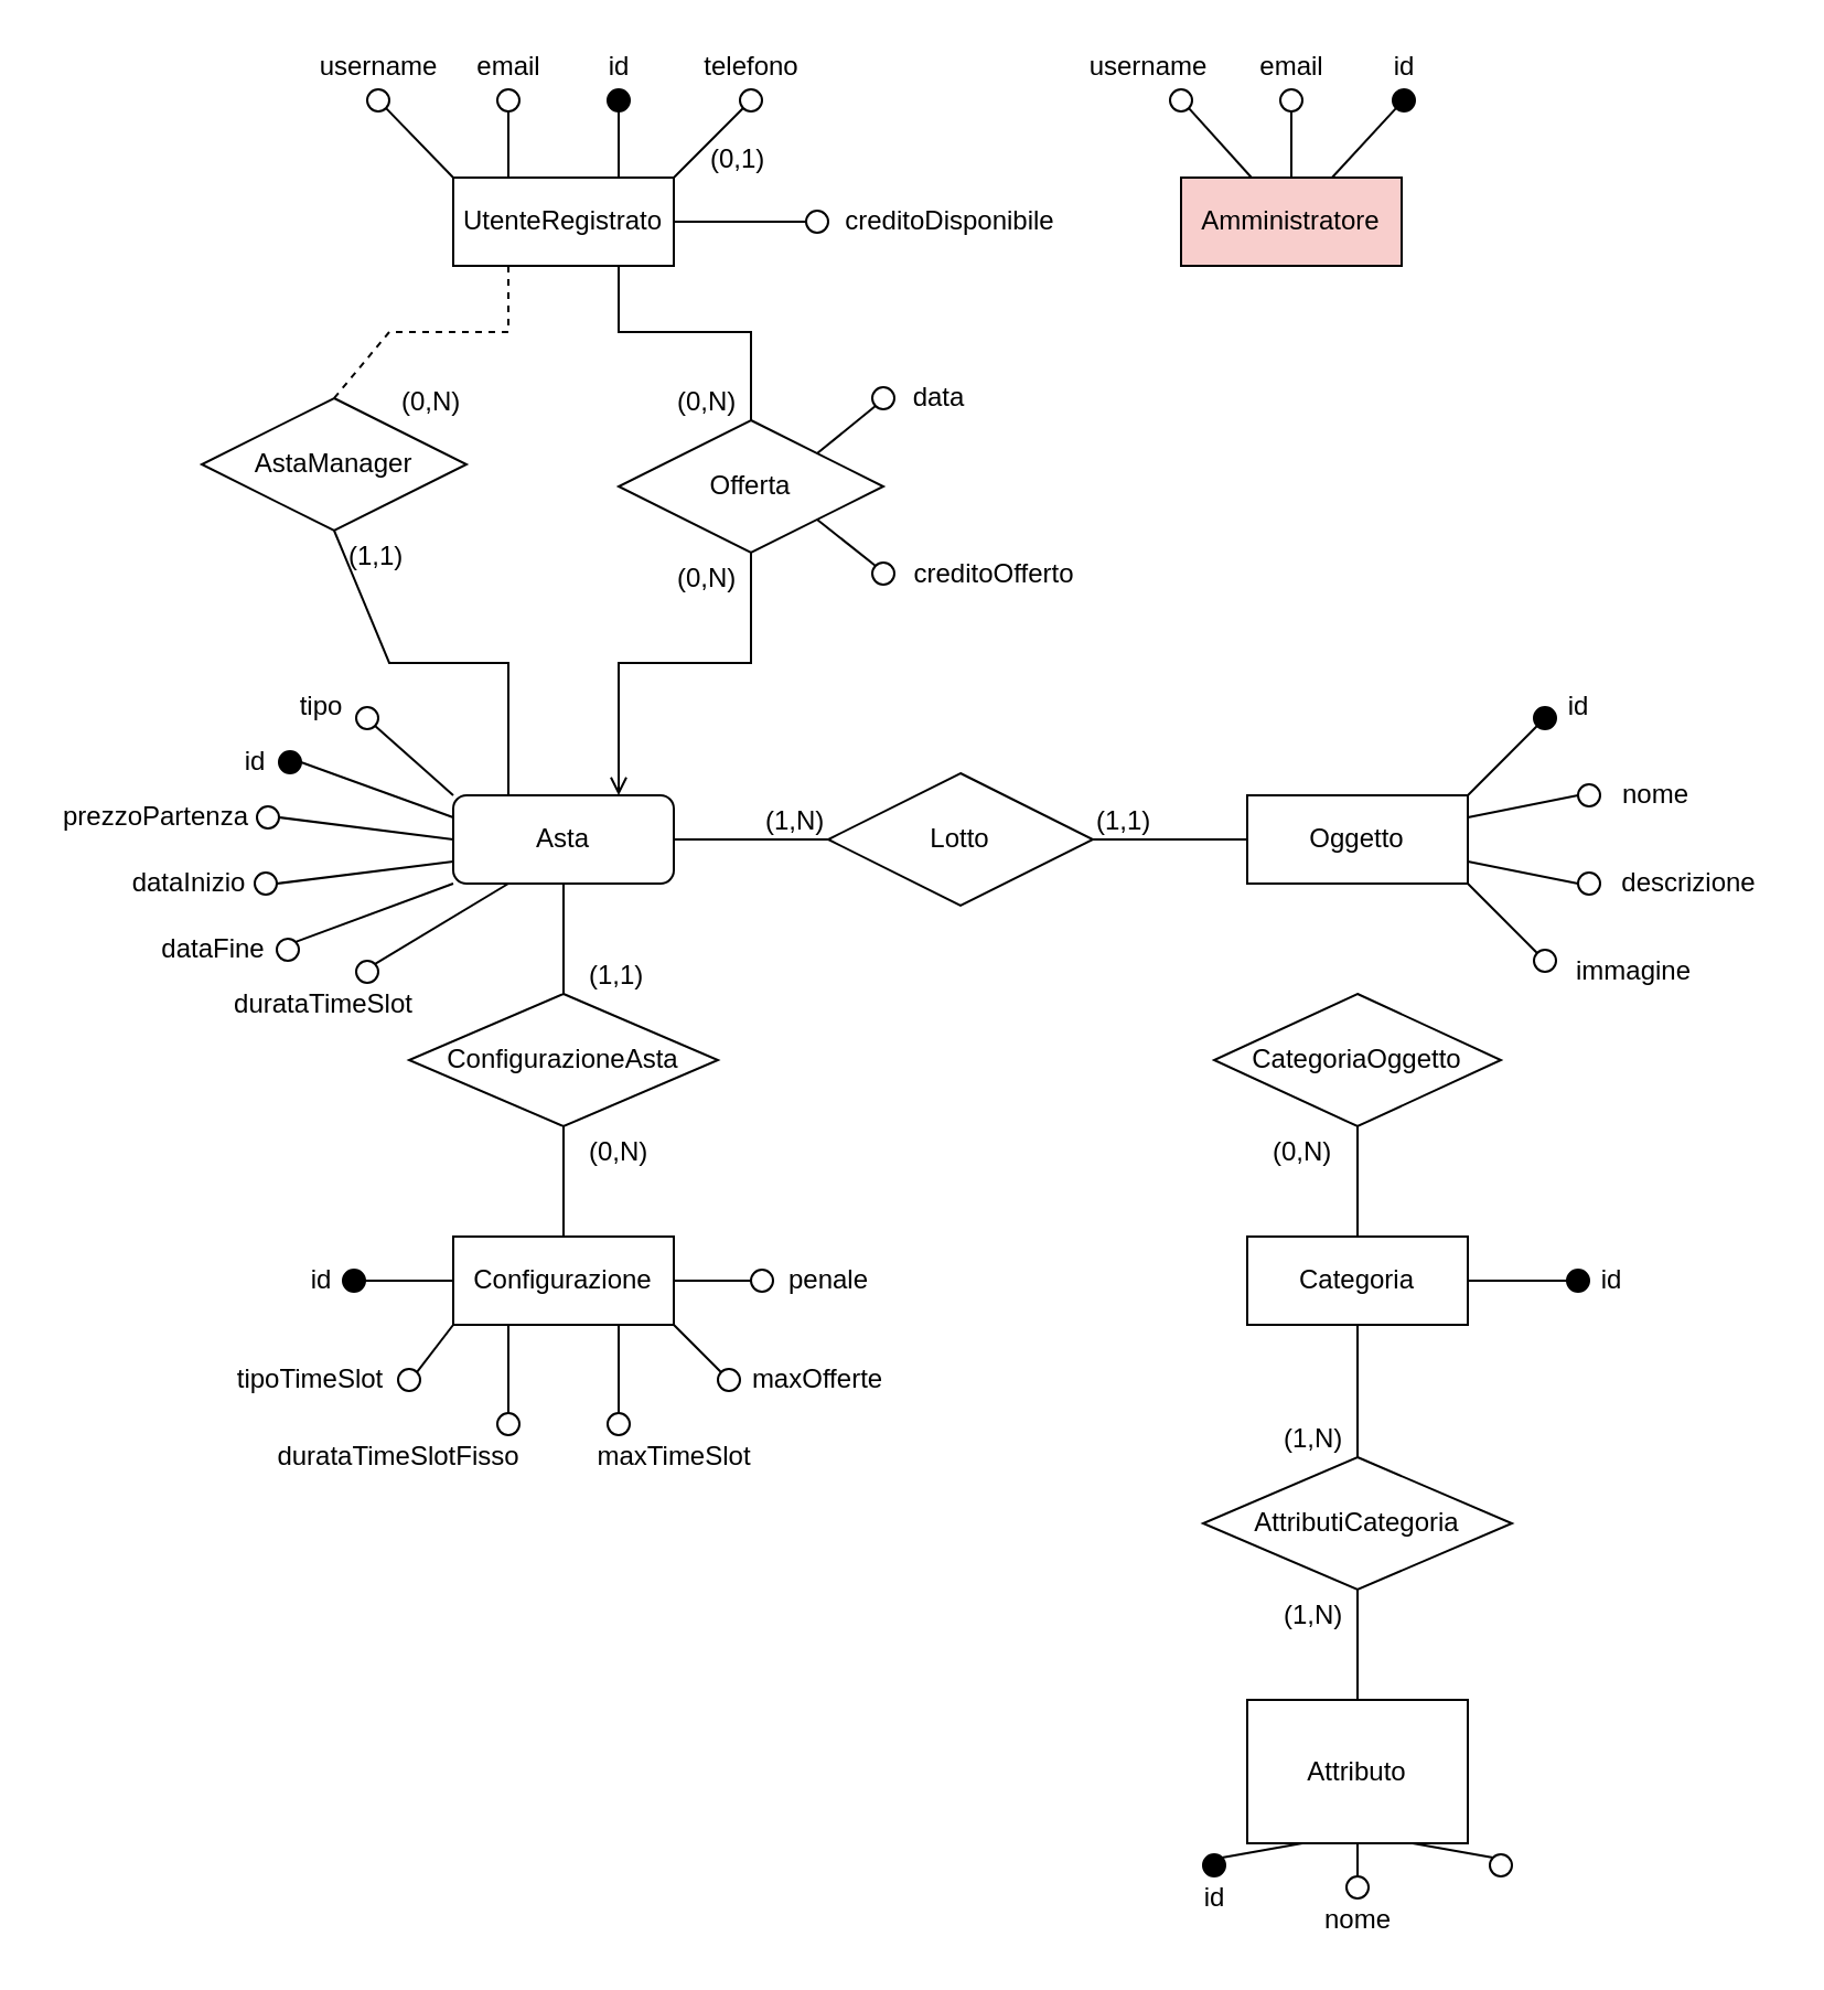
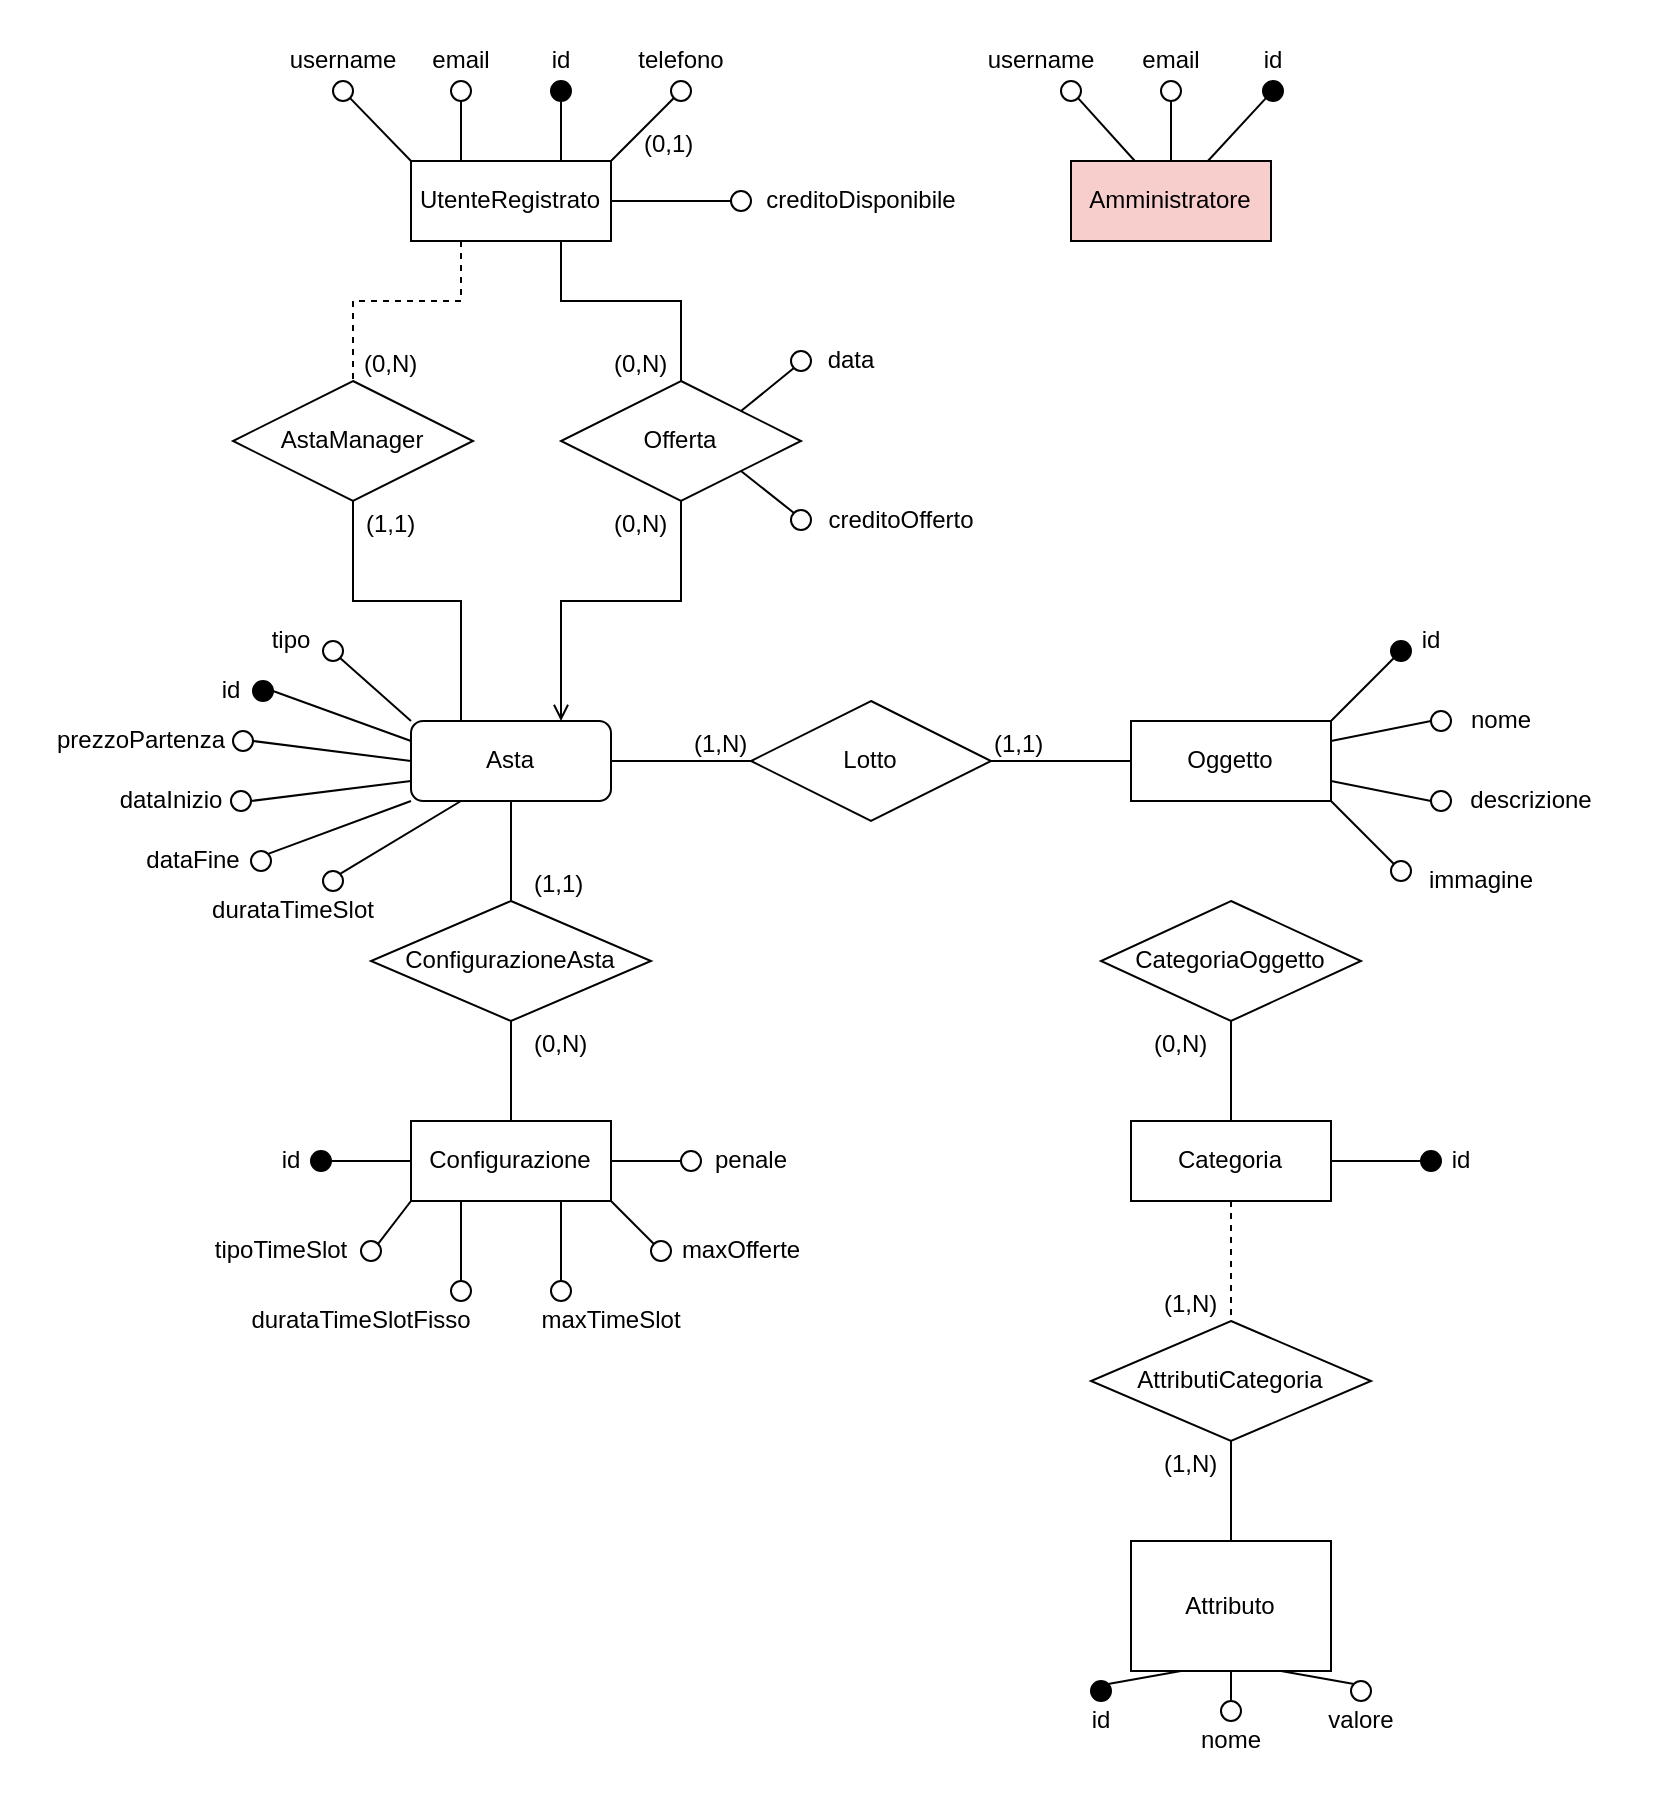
- <mxCell id="7" value="AstaManager" style="shape=rhombus;perimeter=rhombusPerimeter;whiteSpace=wrap;html=1;align=center;" parent="1" vertex="1"><mxGeometry x="91" y="180" width="120" height="60" as="geometry" /></mxCell>
+ <mxCell id="7" value="AstaManager" style="shape=rhombus;perimeter=rhombusPerimeter;whiteSpace=wrap;html=1;align=center;" parent="1" vertex="1"><mxGeometry x="116" y="190" width="120" height="60" as="geometry" /></mxCell>
- <mxCell id="116" value="" style="endArrow=none;html=1;rounded=0;labelBackgroundColor=#000000;fillColor=#000000;" parent="1" source="5" target="113" edge="1"><mxGeometry relative="1" as="geometry"><mxPoint x="614.5" y="600" as="sourcePoint" /><mxPoint x="614.5" y="650" as="targetPoint" /></mxGeometry></mxCell>
+ <mxCell id="116" value="" style="endArrow=none;html=1;rounded=0;labelBackgroundColor=#000000;fillColor=#000000;dashed=1;" parent="1" source="5" target="113" edge="1"><mxGeometry relative="1" as="geometry"><mxPoint x="614.5" y="600" as="sourcePoint" /><mxPoint x="614.5" y="650" as="targetPoint" /></mxGeometry></mxCell>
+ <mxCell id="122" value="valore" style="text;html=1;align=center;verticalAlign=middle;resizable=0;points=[];autosize=1;" parent="1" vertex="1"><mxGeometry x="655" y="850" width="50" height="20" as="geometry" /></mxCell>
